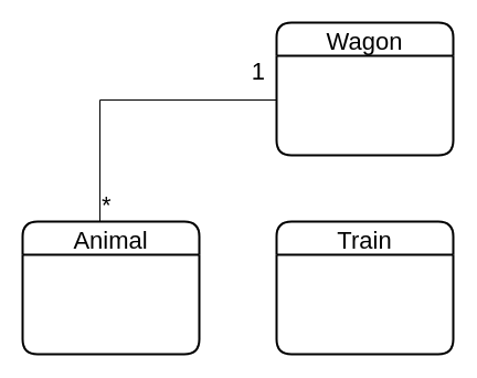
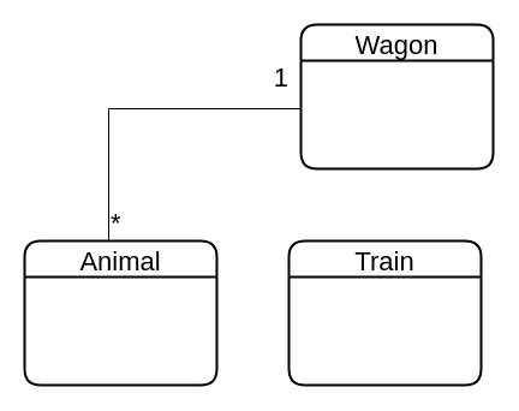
- <mxCell id="6" value="Train" style="swimlane;childLayout=stackLayout;horizontal=1;startSize=30;horizontalStack=0;rounded=1;fontSize=22;fontStyle=0;strokeWidth=2;resizeParent=0;resizeLast=1;shadow=0;dashed=0;align=center;" vertex="1" parent="1"><mxGeometry x="250" y="200" width="160" height="120" as="geometry" /></mxCell>
+ <mxCell id="6" value="Train" style="swimlane;childLayout=stackLayout;horizontal=1;startSize=30;horizontalStack=0;rounded=1;fontSize=22;fontStyle=0;strokeWidth=2;resizeParent=0;resizeLast=1;shadow=0;dashed=0;align=center;" vertex="1" parent="1"><mxGeometry x="240" y="200" width="160" height="120" as="geometry" /></mxCell>
